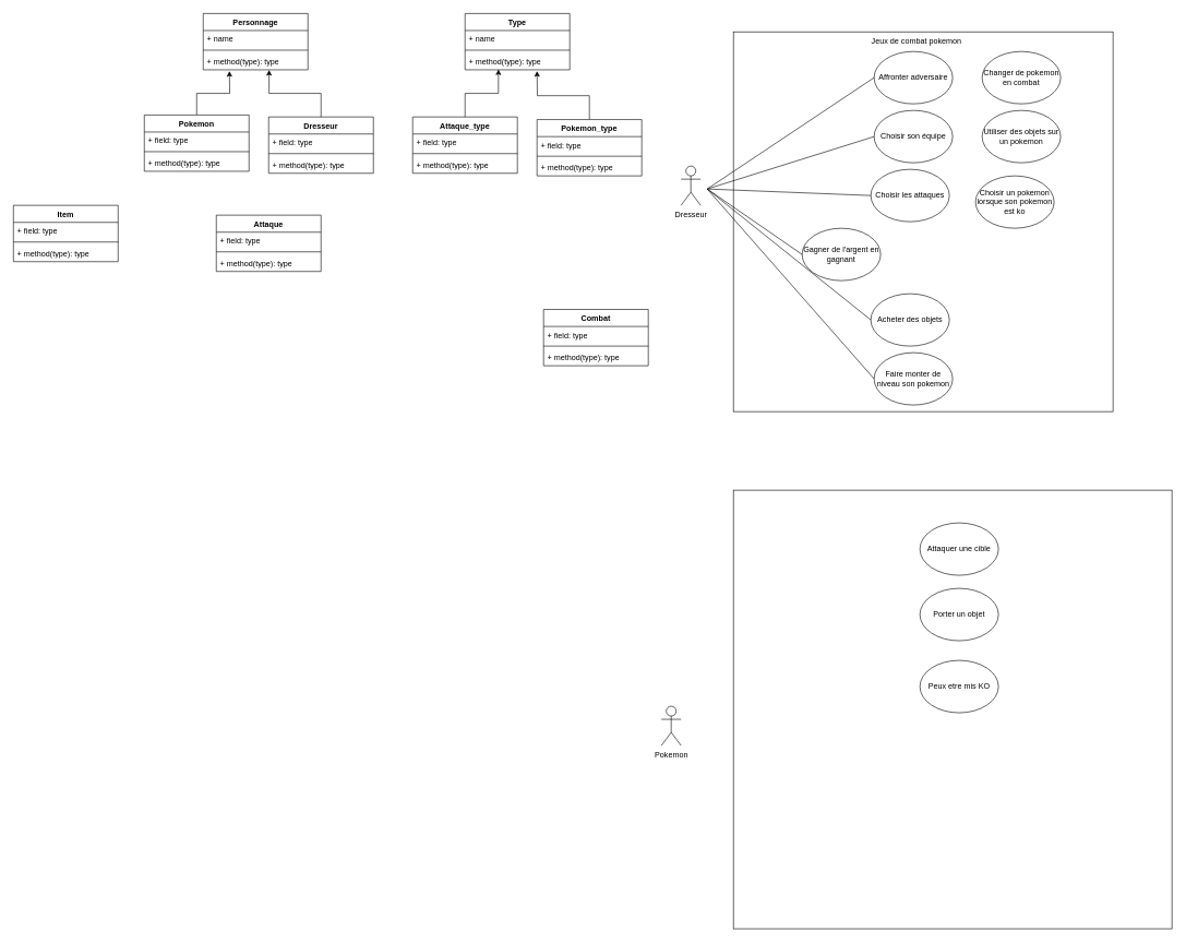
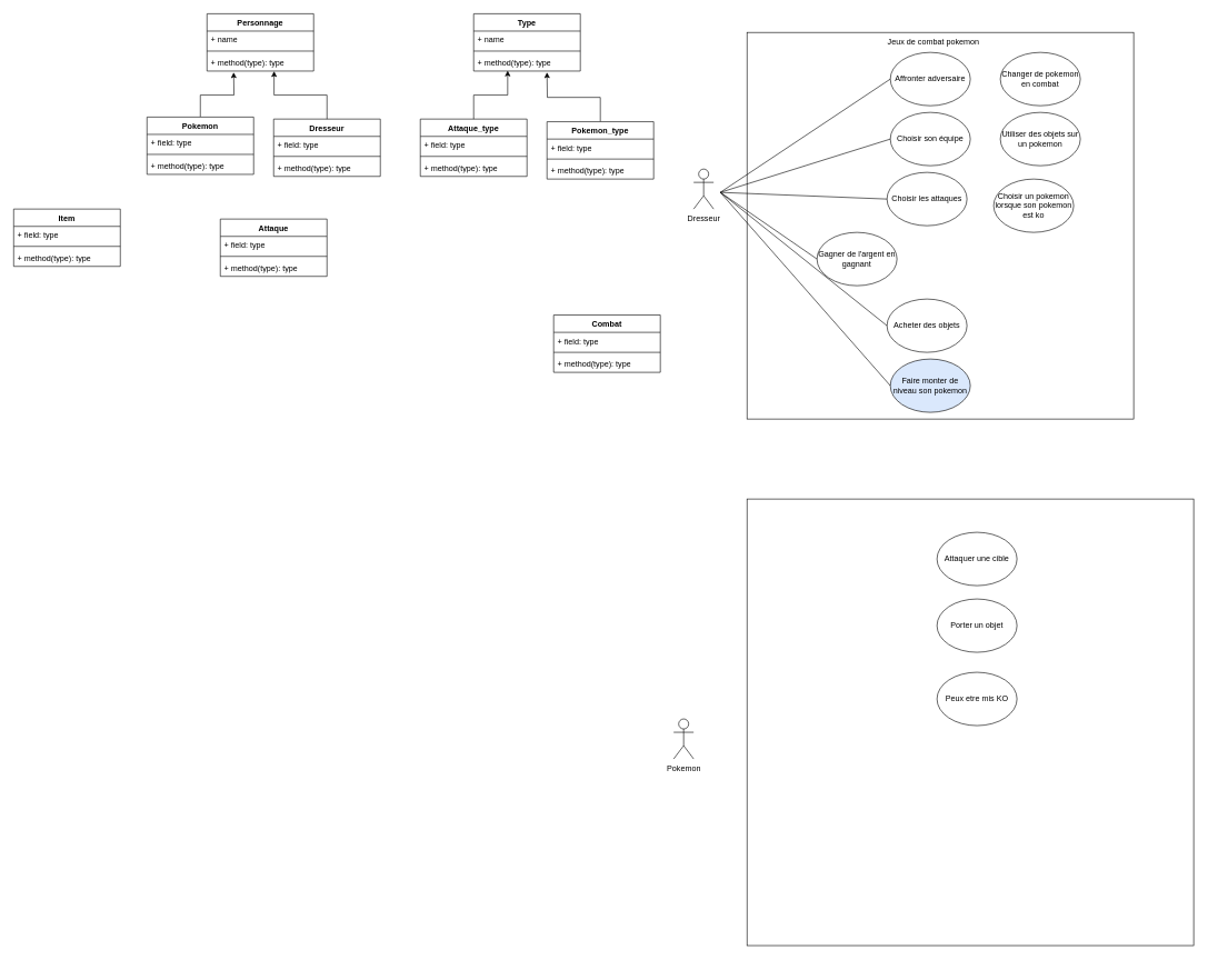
- <mxCell id="15" value="Faire monter de niveau son pokemon" style="ellipse;whiteSpace=wrap;html=1;" parent="1" vertex="1"><mxGeometry x="1335" y="538" width="120" height="80" as="geometry" /></mxCell>
+ <mxCell id="15" value="Faire monter de niveau son pokemon" style="ellipse;whiteSpace=wrap;html=1;fillColor=#dae8fc;" parent="1" vertex="1"><mxGeometry x="1335" y="538" width="120" height="80" as="geometry" /></mxCell>
